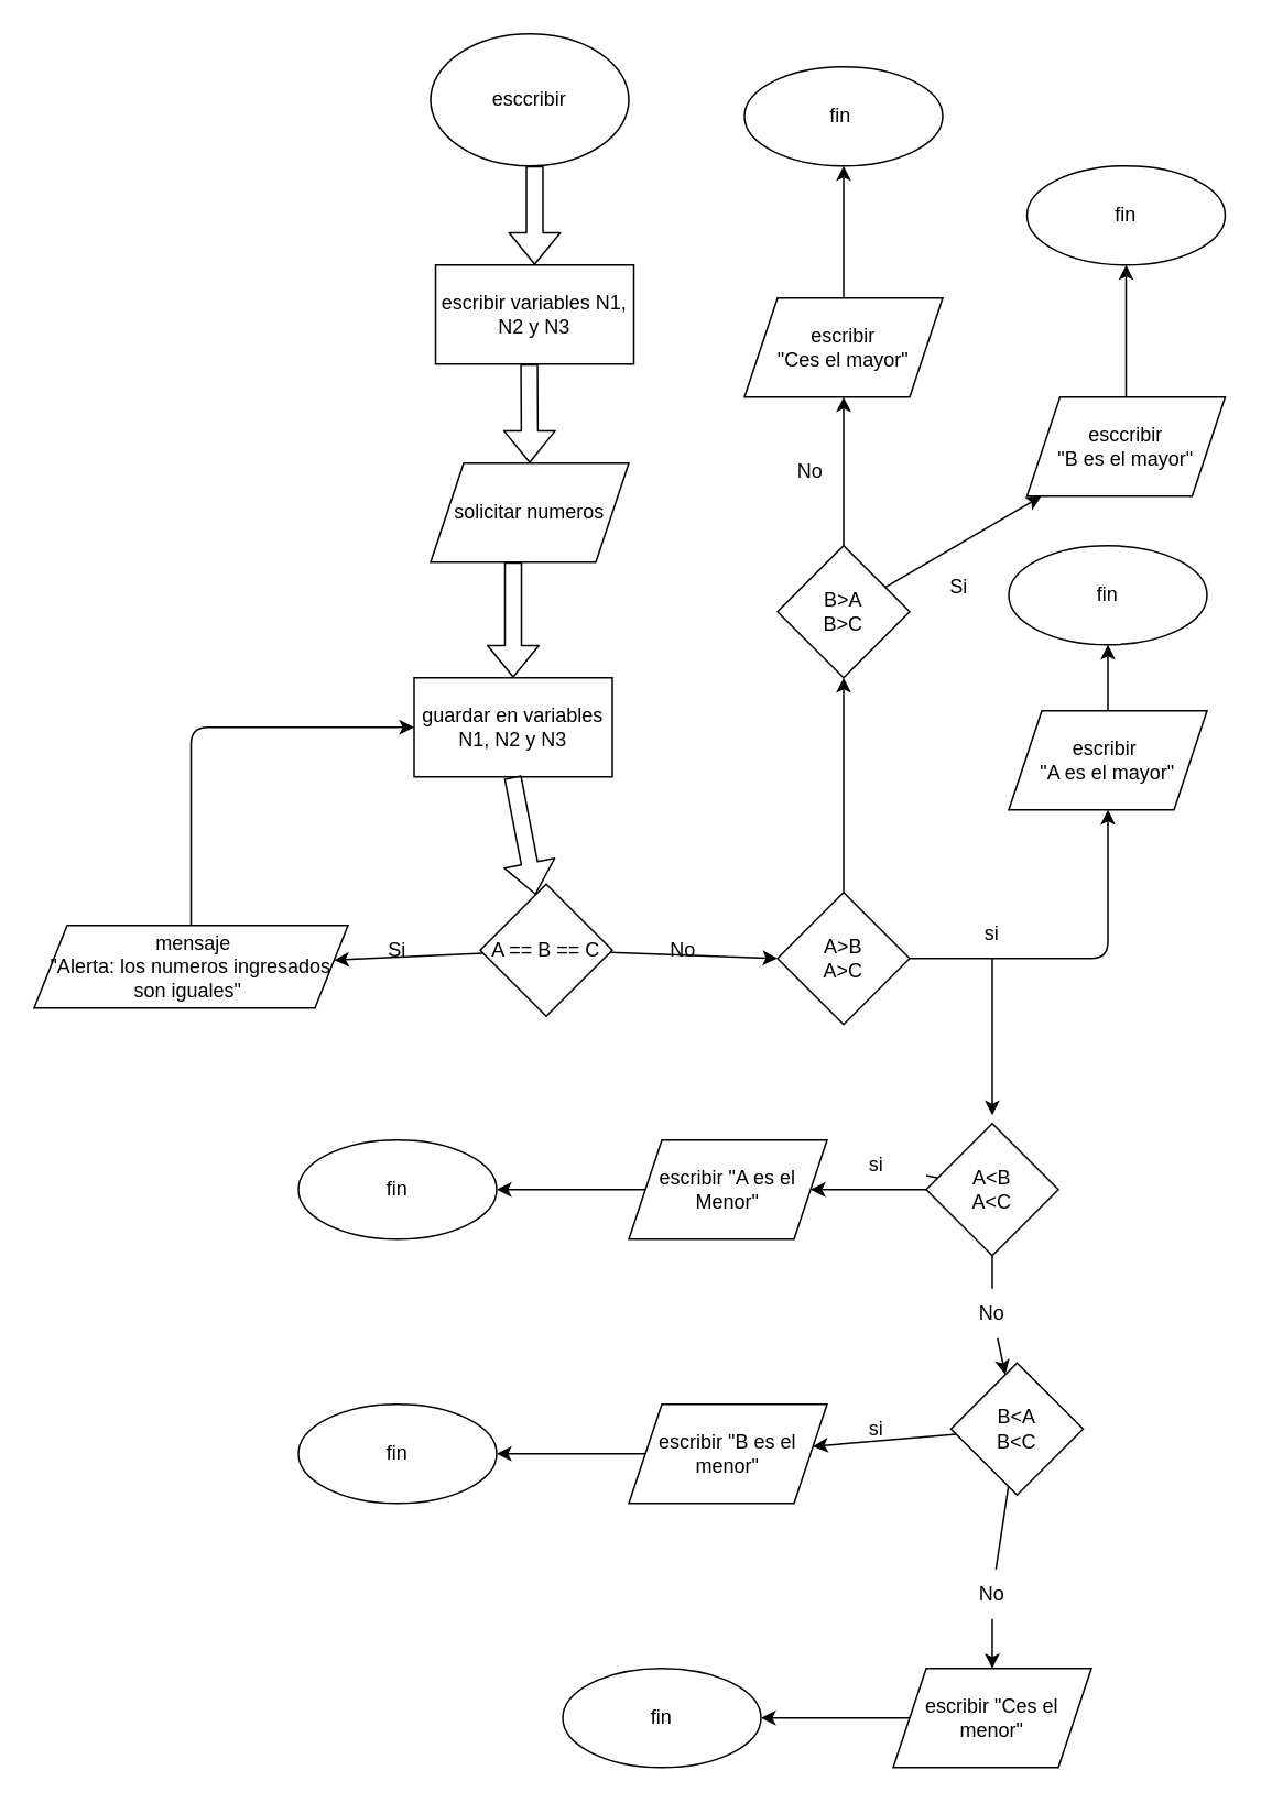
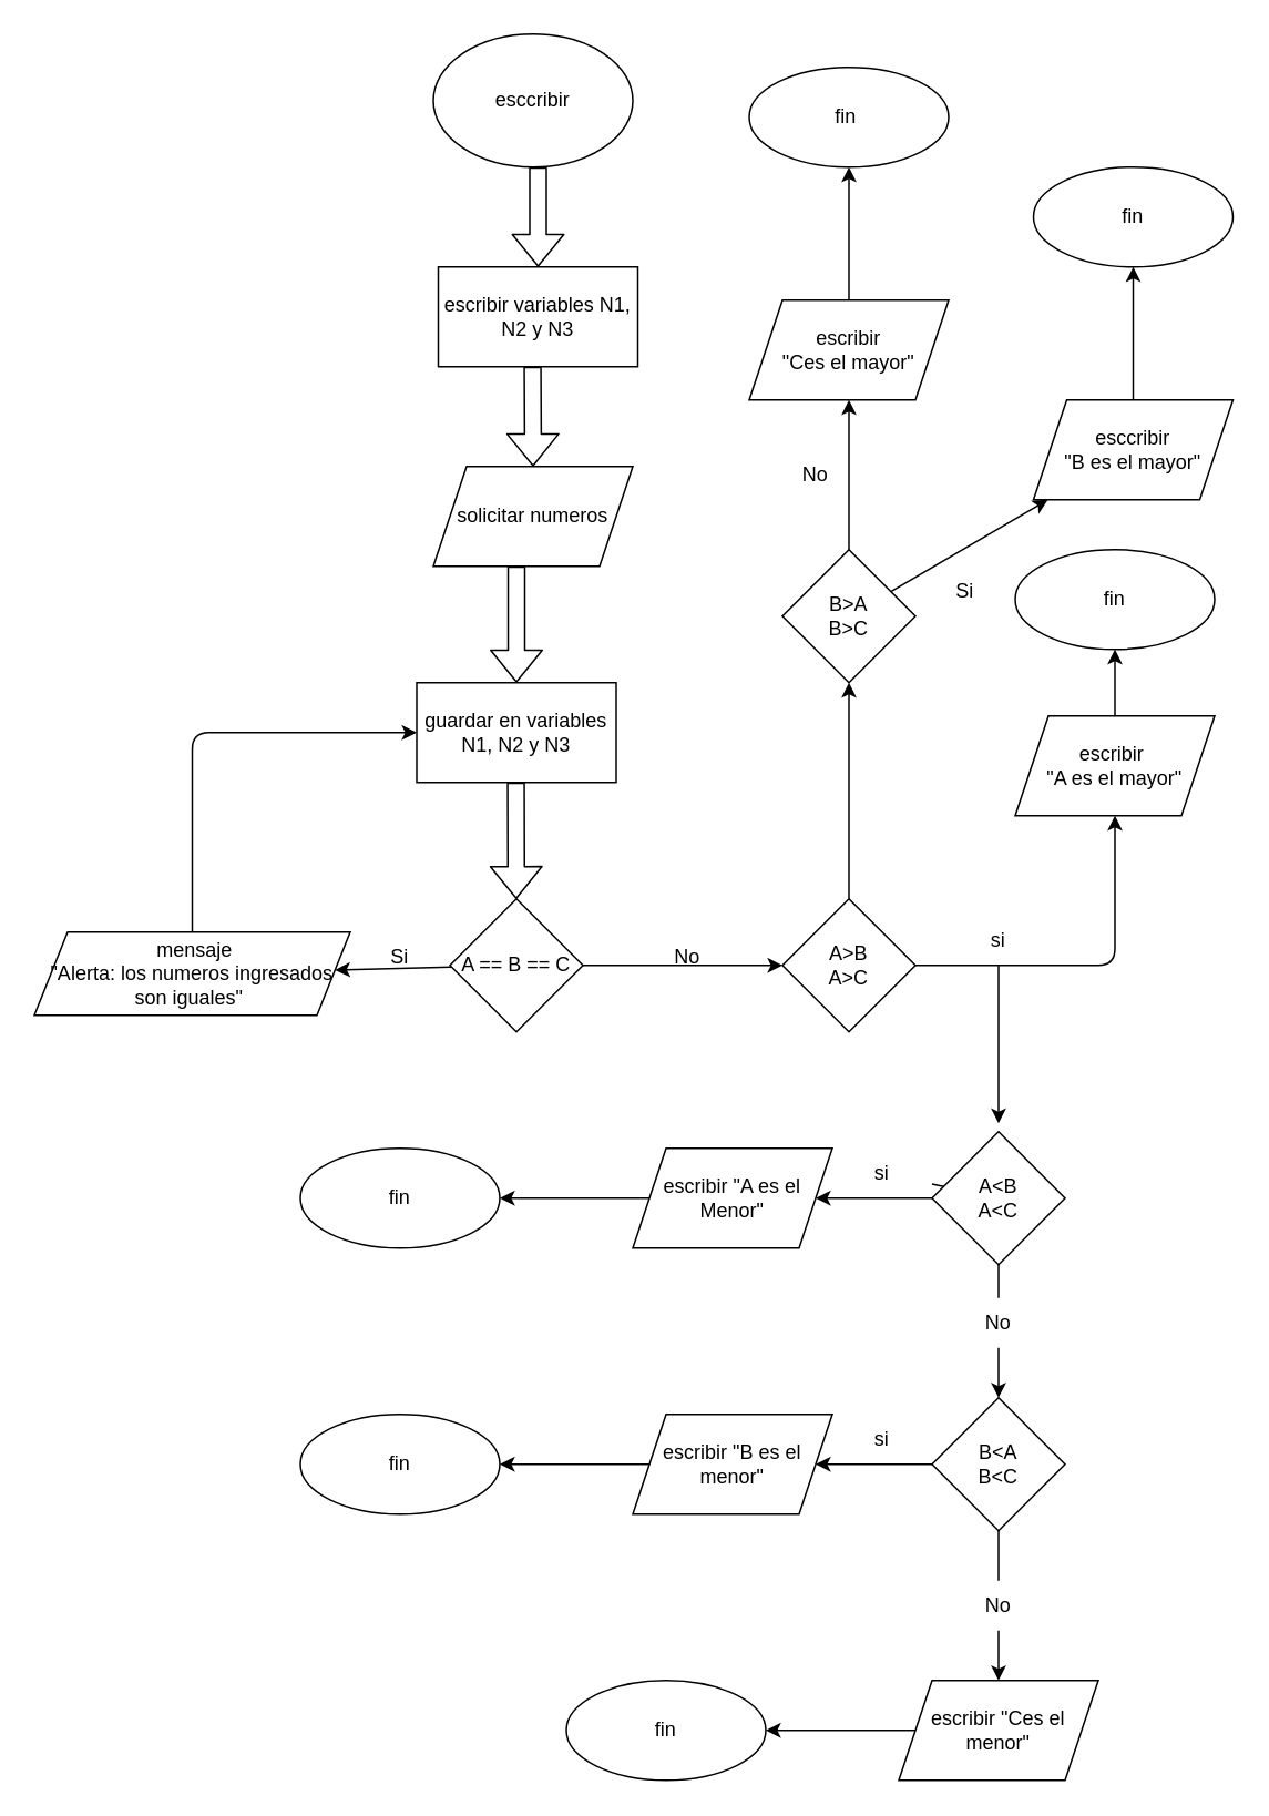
- <mxCell id="12" value="A == B == C" style="rhombus;whiteSpace=wrap;html=1;" vertex="1" parent="1"><mxGeometry x="290" y="535" width="80" height="80" as="geometry" /></mxCell>
+ <mxCell id="12" value="A == B == C" style="rhombus;whiteSpace=wrap;html=1;" vertex="1" parent="1"><mxGeometry x="270" y="540" width="80" height="80" as="geometry" /></mxCell>
- <mxCell id="40" value="B&amp;lt;A&lt;br&gt;B&amp;lt;C" style="rhombus;whiteSpace=wrap;html=1;fillColor=none;sketch=0;" vertex="1" parent="1"><mxGeometry x="575" y="825" width="80" height="80" as="geometry" /></mxCell>
+ <mxCell id="40" value="B&amp;lt;A&lt;br&gt;B&amp;lt;C" style="rhombus;whiteSpace=wrap;html=1;fillColor=none;sketch=0;" vertex="1" parent="1"><mxGeometry x="560" y="840" width="80" height="80" as="geometry" /></mxCell>
